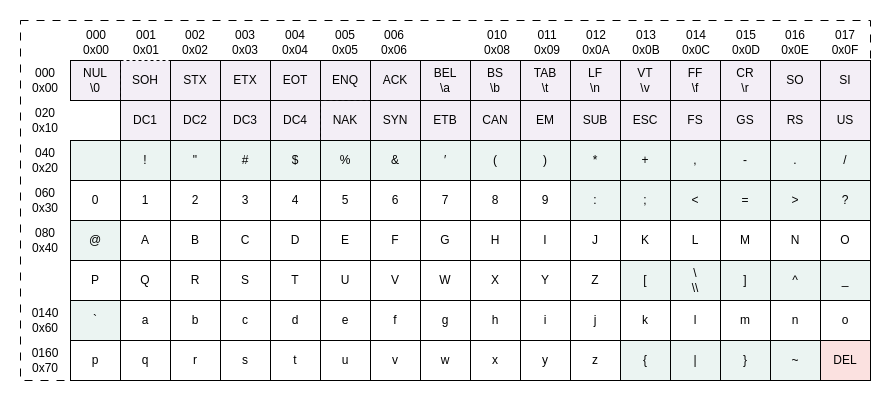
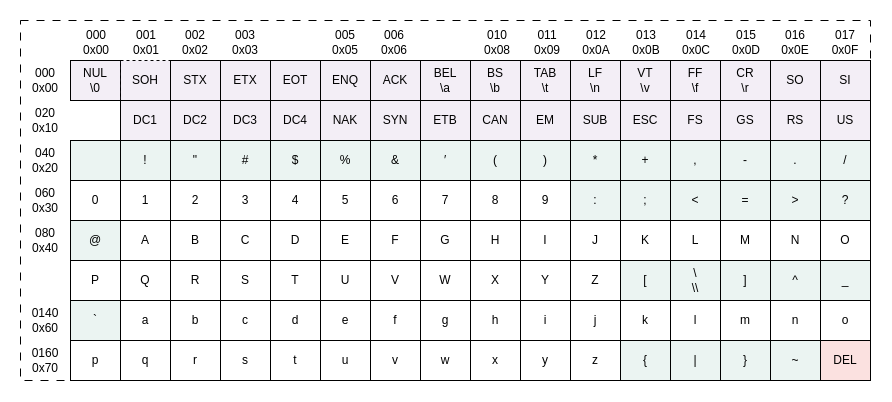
- <mxCell id="141" value="004&lt;br&gt;0x04" style="text;strokeColor=none;align=center;fillColor=none;html=1;verticalAlign=middle;whiteSpace=wrap;rounded=0;" vertex="1" parent="1"><mxGeometry x="270" y="27" width="50" height="30" as="geometry" /></mxCell>
- <mxCell id="23" value="NAK" style="rounded=0;whiteSpace=wrap;html=1;points=[];fillColor=#C3ABD0;fillOpacity=20;dashed=1;" vertex="1" parent="1"><mxGeometry x="320" y="100" width="50" height="40" as="geometry" /></mxCell>
+ <mxCell id="23" value="NAK" style="rounded=0;whiteSpace=wrap;html=1;points=[];fillColor=#C3ABD0;fillOpacity=20;" vertex="1" parent="1"><mxGeometry x="320" y="100" width="50" height="40" as="geometry" /></mxCell>
